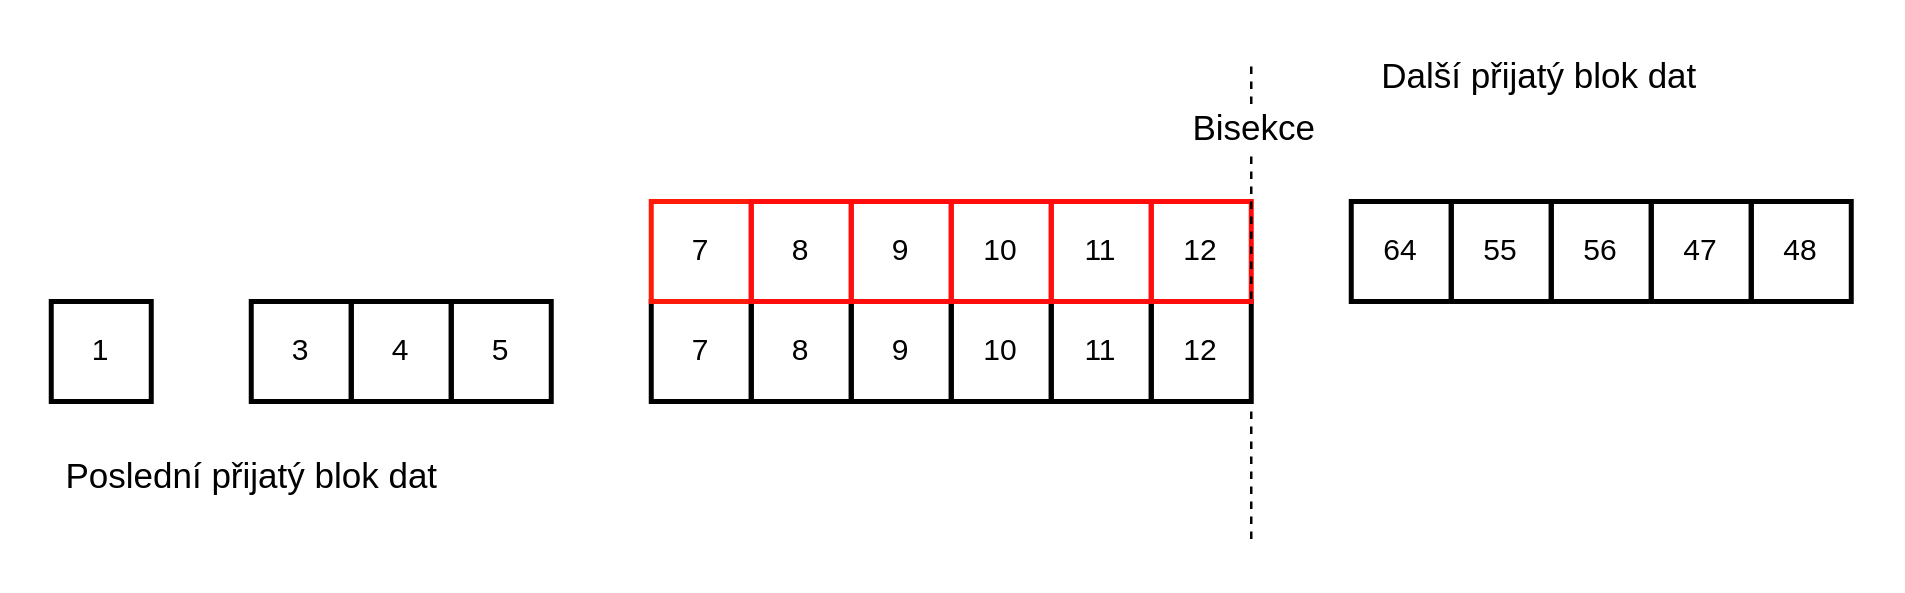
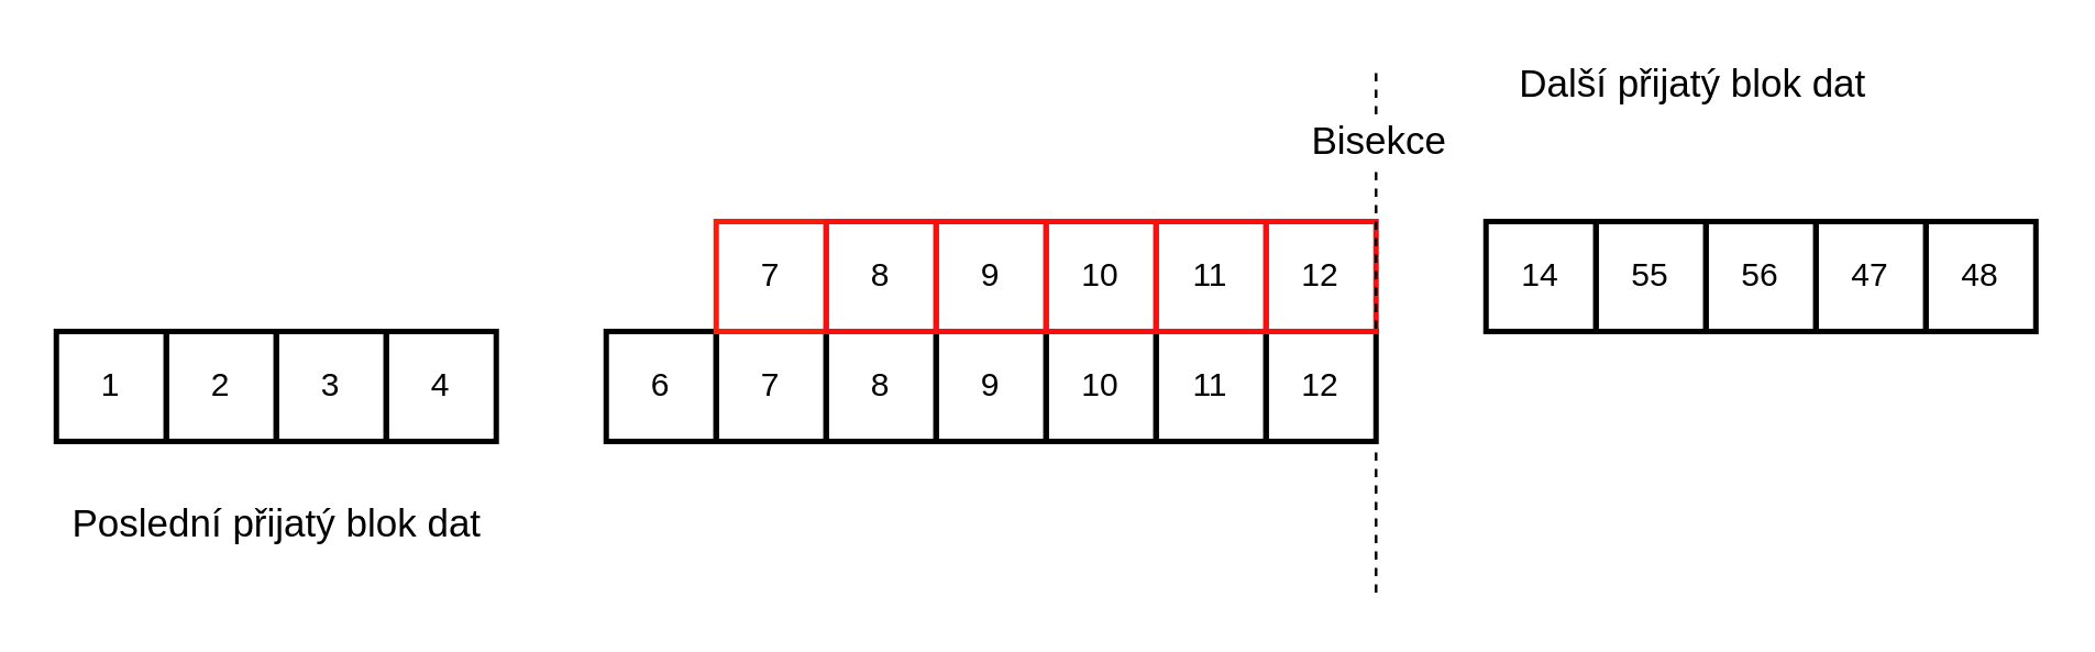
- <mxCell id="23" value="64" style="shape=stencil(vZRtDoIwDIZPs79mH/EABvUeE4os4kbGFL29haFhSzCLERJC1vVNn76EloisrWQDhNOKiD3hnFGKb4y7KJZtA7nzl3dplTzV4DOts+YCnSrcWEPpCqxyfVYcCN2hpn8+B5HlRmuspoxuA0kknMgRIpXGmvThIWNbzyBqkHsFB3Zs3t8SfvyZstmuwmHruAkpb29Lu1mME/phK/0DS3HY3ygiQ8HcjE1UpbFwtuami5SeS1XXftbTfdp+Z3yf2XjRxIsokZTa2fBtZozjYUj7nThkXg==);whiteSpace=wrap;html=1;aspect=fixed;rounded=0;sketch=0;strokeWidth=2;" vertex="1" parent="16"><mxGeometry x="280" width="40" height="40" as="geometry" /></mxCell>
+ <mxCell id="23" value="14" style="shape=stencil(vZRtDoIwDIZPs79mH/EABvUeE4os4kbGFL29haFhSzCLERJC1vVNn76EloisrWQDhNOKiD3hnFGKb4y7KJZtA7nzl3dplTzV4DOts+YCnSrcWEPpCqxyfVYcCN2hpn8+B5HlRmuspoxuA0kknMgRIpXGmvThIWNbzyBqkHsFB3Zs3t8SfvyZstmuwmHruAkpb29Lu1mME/phK/0DS3HY3ygiQ8HcjE1UpbFwtuami5SeS1XXftbTfdp+Z3yf2XjRxIsokZTa2fBtZozjYUj7nThkXg==);whiteSpace=wrap;html=1;aspect=fixed;rounded=0;sketch=0;strokeWidth=2;" vertex="1" parent="16"><mxGeometry x="280" width="40" height="40" as="geometry" /></mxCell>
+ <mxCell id="5" value="2" style="shape=stencil(vZRtDoIwDIZPs79mH/EABvUeE4os4kbGFL29haFhSzCLERJC1vVNn76EloisrWQDhNOKiD3hnFGKb4y7KJZtA7nzl3dplTzV4DOts+YCnSrcWEPpCqxyfVYcCN2hpn8+B5HlRmuspoxuA0kknMgRIpXGmvThIWNbzyBqkHsFB3Zs3t8SfvyZstmuwmHruAkpb29Lu1mME/phK/0DS3HY3ygiQ8HcjE1UpbFwtuami5SeS1XXftbTfdp+Z3yf2XjRxIsokZTa2fBtZozjYUj7nThkXg==);whiteSpace=wrap;html=1;aspect=fixed;rounded=0;sketch=0;strokeWidth=2;" vertex="1" parent="3"><mxGeometry x="40" width="40" height="40" as="geometry" /></mxCell>
- <mxCell id="8" value="5" style="shape=stencil(vZRtDoIwDIZPs79mH/EABvUeE4os4kbGFL29haFhSzCLERJC1vVNn76EloisrWQDhNOKiD3hnFGKb4y7KJZtA7nzl3dplTzV4DOts+YCnSrcWEPpCqxyfVYcCN2hpn8+B5HlRmuspoxuA0kknMgRIpXGmvThIWNbzyBqkHsFB3Zs3t8SfvyZstmuwmHruAkpb29Lu1mME/phK/0DS3HY3ygiQ8HcjE1UpbFwtuami5SeS1XXftbTfdp+Z3yf2XjRxIsokZTa2fBtZozjYUj7nThkXg==);whiteSpace=wrap;html=1;aspect=fixed;rounded=0;sketch=0;strokeWidth=2;" vertex="1" parent="3"><mxGeometry x="160" width="40" height="40" as="geometry" /></mxCell>
+ <mxCell id="9" value="6" style="shape=stencil(vZRtDoIwDIZPs79mH/EABvUeE4os4kbGFL29haFhSzCLERJC1vVNn76EloisrWQDhNOKiD3hnFGKb4y7KJZtA7nzl3dplTzV4DOts+YCnSrcWEPpCqxyfVYcCN2hpn8+B5HlRmuspoxuA0kknMgRIpXGmvThIWNbzyBqkHsFB3Zs3t8SfvyZstmuwmHruAkpb29Lu1mME/phK/0DS3HY3ygiQ8HcjE1UpbFwtuami5SeS1XXftbTfdp+Z3yf2XjRxIsokZTa2fBtZozjYUj7nThkXg==);whiteSpace=wrap;html=1;aspect=fixed;rounded=0;sketch=0;strokeWidth=2;" vertex="1" parent="3"><mxGeometry x="200" width="40" height="40" as="geometry" /></mxCell>
